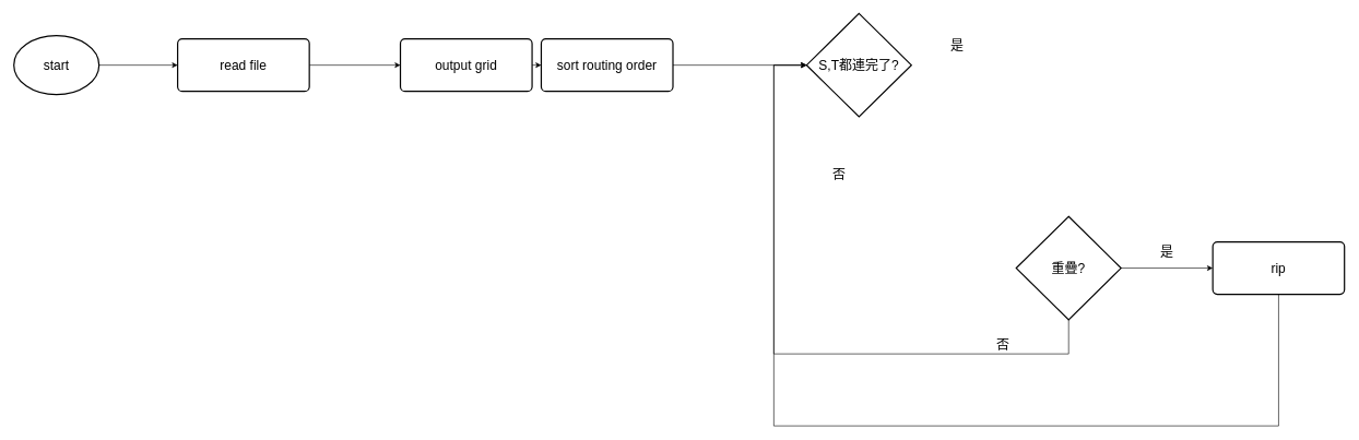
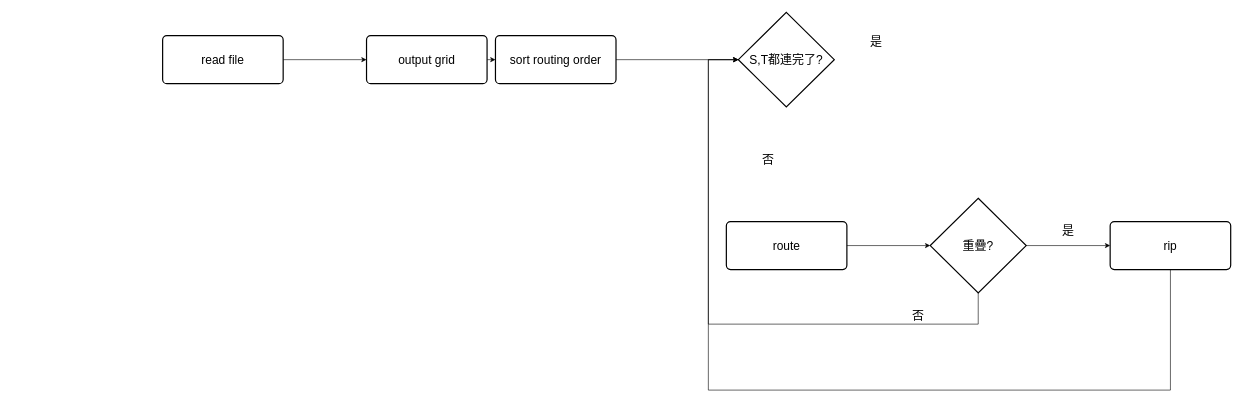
- <mxCell id="3" value="&lt;font style=&quot;font-size: 20px;&quot;&gt;start&lt;/font&gt;" style="strokeWidth=2;html=1;shape=mxgraph.flowchart.start_1;whiteSpace=wrap;" vertex="1" parent="1"><mxGeometry x="20" y="54" width="130" height="90" as="geometry" /></mxCell>
- <mxCell id="2" style="edgeStyle=orthogonalEdgeStyle;rounded=0;orthogonalLoop=1;jettySize=auto;html=1;exitX=1;exitY=0.5;exitDx=0;exitDy=0;exitPerimeter=0;entryX=0;entryY=0.5;entryDx=0;entryDy=0;" edge="1" parent="1" source="3" target="5"><mxGeometry relative="1" as="geometry" /></mxCell>
+ <mxCell id="8" value="&lt;font style=&quot;font-size: 20px;&quot;&gt;route&lt;br&gt;&lt;/font&gt;" style="rounded=1;whiteSpace=wrap;html=1;absoluteArcSize=1;arcSize=14;strokeWidth=2;" vertex="1" parent="1"><mxGeometry x="1210" y="369" width="201" height="80" as="geometry" /></mxCell>
+ <mxCell id="11" style="edgeStyle=orthogonalEdgeStyle;rounded=0;orthogonalLoop=1;jettySize=auto;html=1;exitX=1;exitY=0.5;exitDx=0;exitDy=0;entryX=0;entryY=0.5;entryDx=0;entryDy=0;entryPerimeter=0;" edge="1" parent="1" source="8" target="10"><mxGeometry relative="1" as="geometry" /></mxCell>
